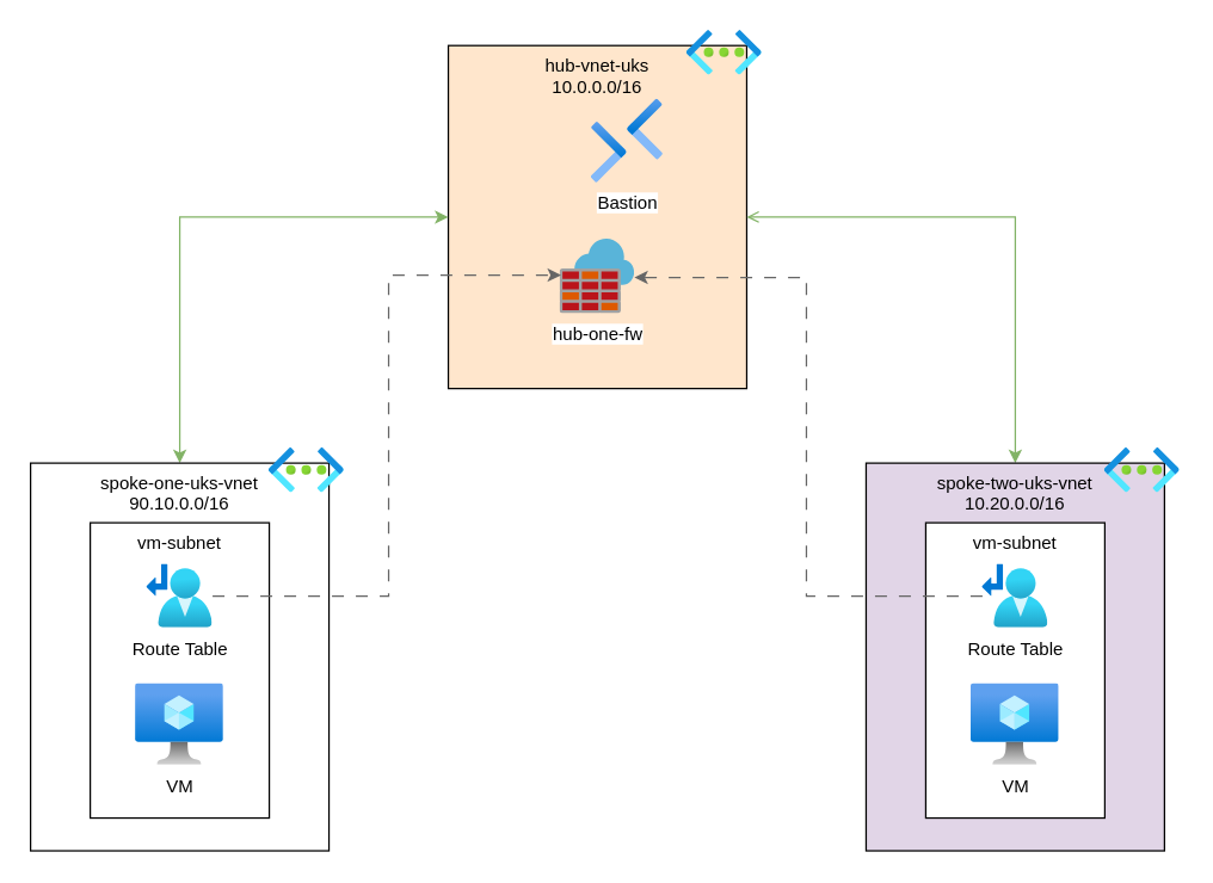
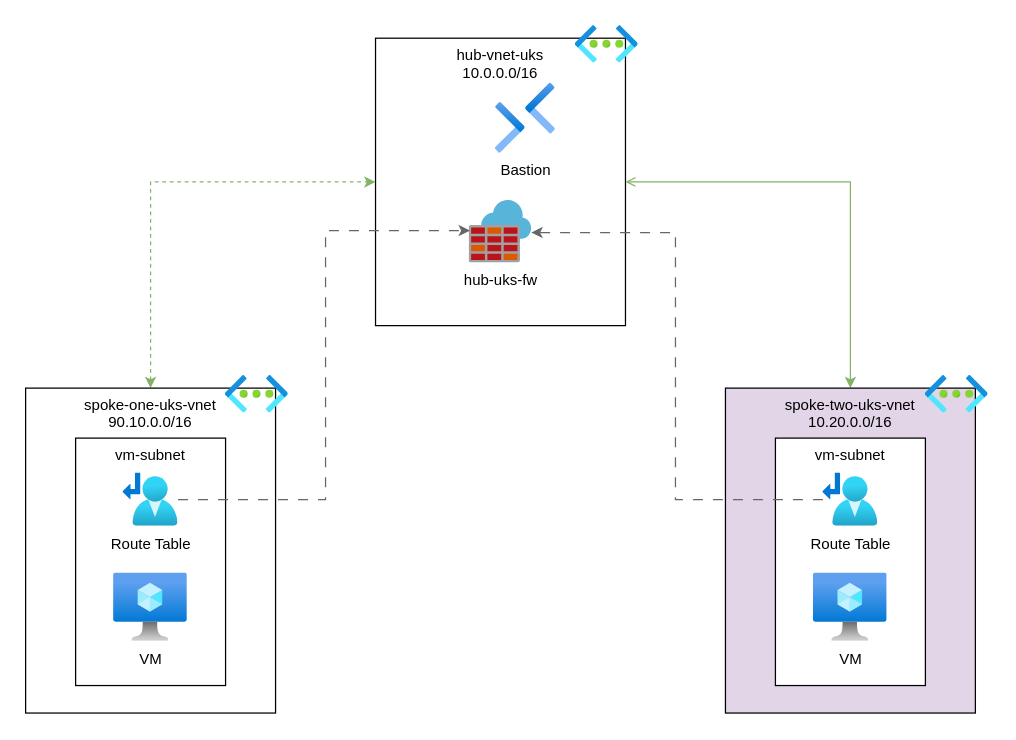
- <mxCell id="6" style="edgeStyle=orthogonalEdgeStyle;rounded=0;orthogonalLoop=1;jettySize=auto;html=1;entryX=0;entryY=0.5;entryDx=0;entryDy=0;exitX=0.5;exitY=0;exitDx=0;exitDy=0;startArrow=classic;startFill=1;fillColor=#d5e8d4;strokeColor=#82b366;" edge="1" parent="1" source="7" target="2"><mxGeometry relative="1" as="geometry" /></mxCell>
+ <mxCell id="6" style="edgeStyle=orthogonalEdgeStyle;rounded=0;orthogonalLoop=1;jettySize=auto;html=1;entryX=0;entryY=0.5;entryDx=0;entryDy=0;exitX=0.5;exitY=0;exitDx=0;exitDy=0;startArrow=classic;startFill=1;fillColor=#d5e8d4;strokeColor=#82b366;dashed=1;" edge="1" parent="1" source="7" target="2"><mxGeometry relative="1" as="geometry" /></mxCell>
- <mxCell id="2" value="hub-vnet-uks&lt;div&gt;10.0.0.0/16&lt;br&gt;&lt;/div&gt;" style="rounded=0;whiteSpace=wrap;html=1;verticalAlign=top;fillColor=#ffe6cc;" vertex="1" parent="1"><mxGeometry x="300" y="30" width="200" height="230" as="geometry" /></mxCell>
+ <mxCell id="2" value="hub-vnet-uks&lt;div&gt;10.0.0.0/16&lt;br&gt;&lt;/div&gt;" style="rounded=0;whiteSpace=wrap;html=1;verticalAlign=top;" vertex="1" parent="1"><mxGeometry x="300" y="30" width="200" height="230" as="geometry" /></mxCell>
- <mxCell id="3" value="hub-one-fw" style="image;sketch=0;aspect=fixed;html=1;points=[];align=center;fontSize=12;image=img/lib/mscae/Azure_Firewall.svg;" vertex="1" parent="1"><mxGeometry x="375" y="160" width="50" height="50" as="geometry" /></mxCell>
+ <mxCell id="3" value="hub-uks-fw" style="image;sketch=0;aspect=fixed;html=1;points=[];align=center;fontSize=12;image=img/lib/mscae/Azure_Firewall.svg;" vertex="1" parent="1"><mxGeometry x="375" y="160" width="50" height="50" as="geometry" /></mxCell>
